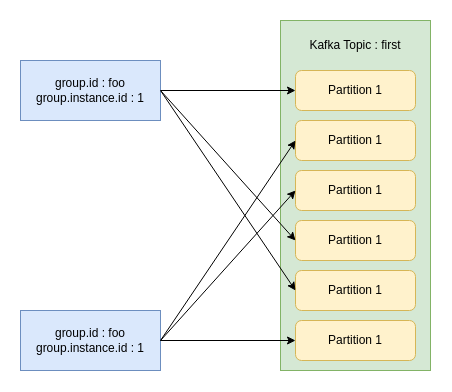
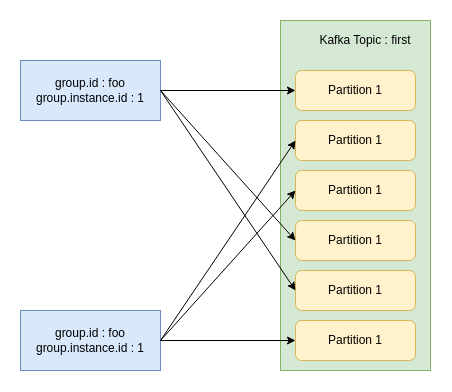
- <mxCell id="5" value="Kafka Topic : first" style="text;html=1;strokeColor=none;fillColor=none;align=center;verticalAlign=middle;whiteSpace=wrap;rounded=0;" vertex="1" parent="1"><mxGeometry x="300" y="30" width="110" height="30" as="geometry" /></mxCell>
+ <mxCell id="5" value="Kafka Topic : first" style="text;html=1;strokeColor=none;fillColor=none;align=center;verticalAlign=middle;whiteSpace=wrap;rounded=0;" vertex="1" parent="1"><mxGeometry x="310" y="25" width="110" height="30" as="geometry" /></mxCell>
